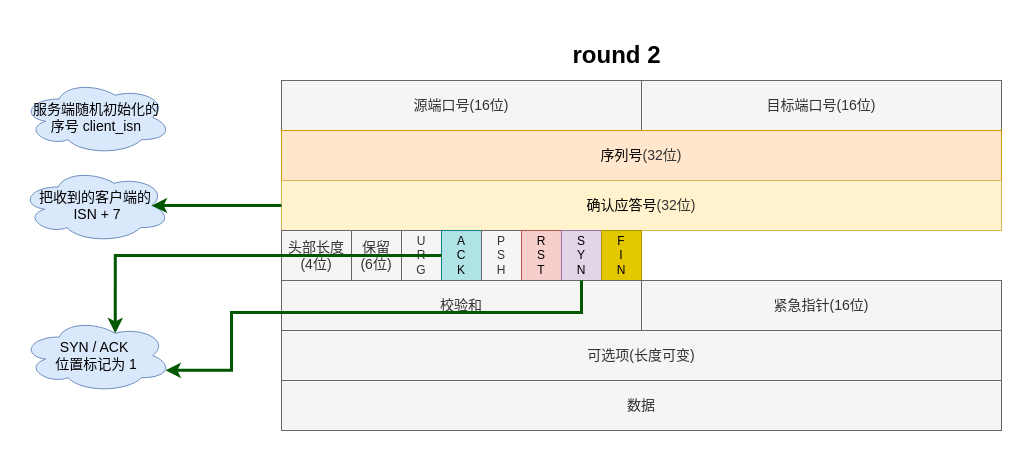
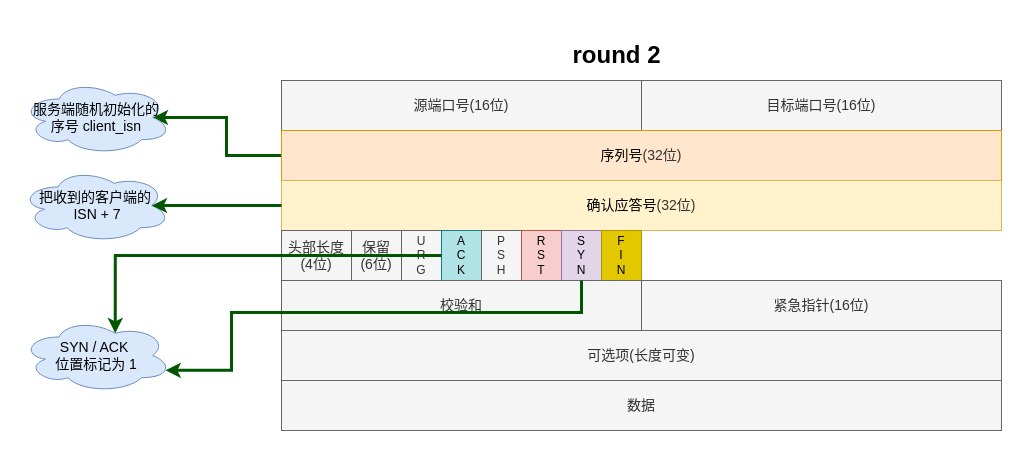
+ <mxCell id="4" value="" style="edgeStyle=orthogonalEdgeStyle;rounded=0;orthogonalLoop=1;jettySize=auto;html=1;entryX=0.875;entryY=0.5;entryDx=0;entryDy=0;entryPerimeter=0;fillColor=#008a00;strokeColor=#005700;strokeWidth=3;" parent="1" source="5" target="20" edge="1"><mxGeometry relative="1" as="geometry"><mxPoint x="162" y="155" as="targetPoint" /></mxGeometry></mxCell>
